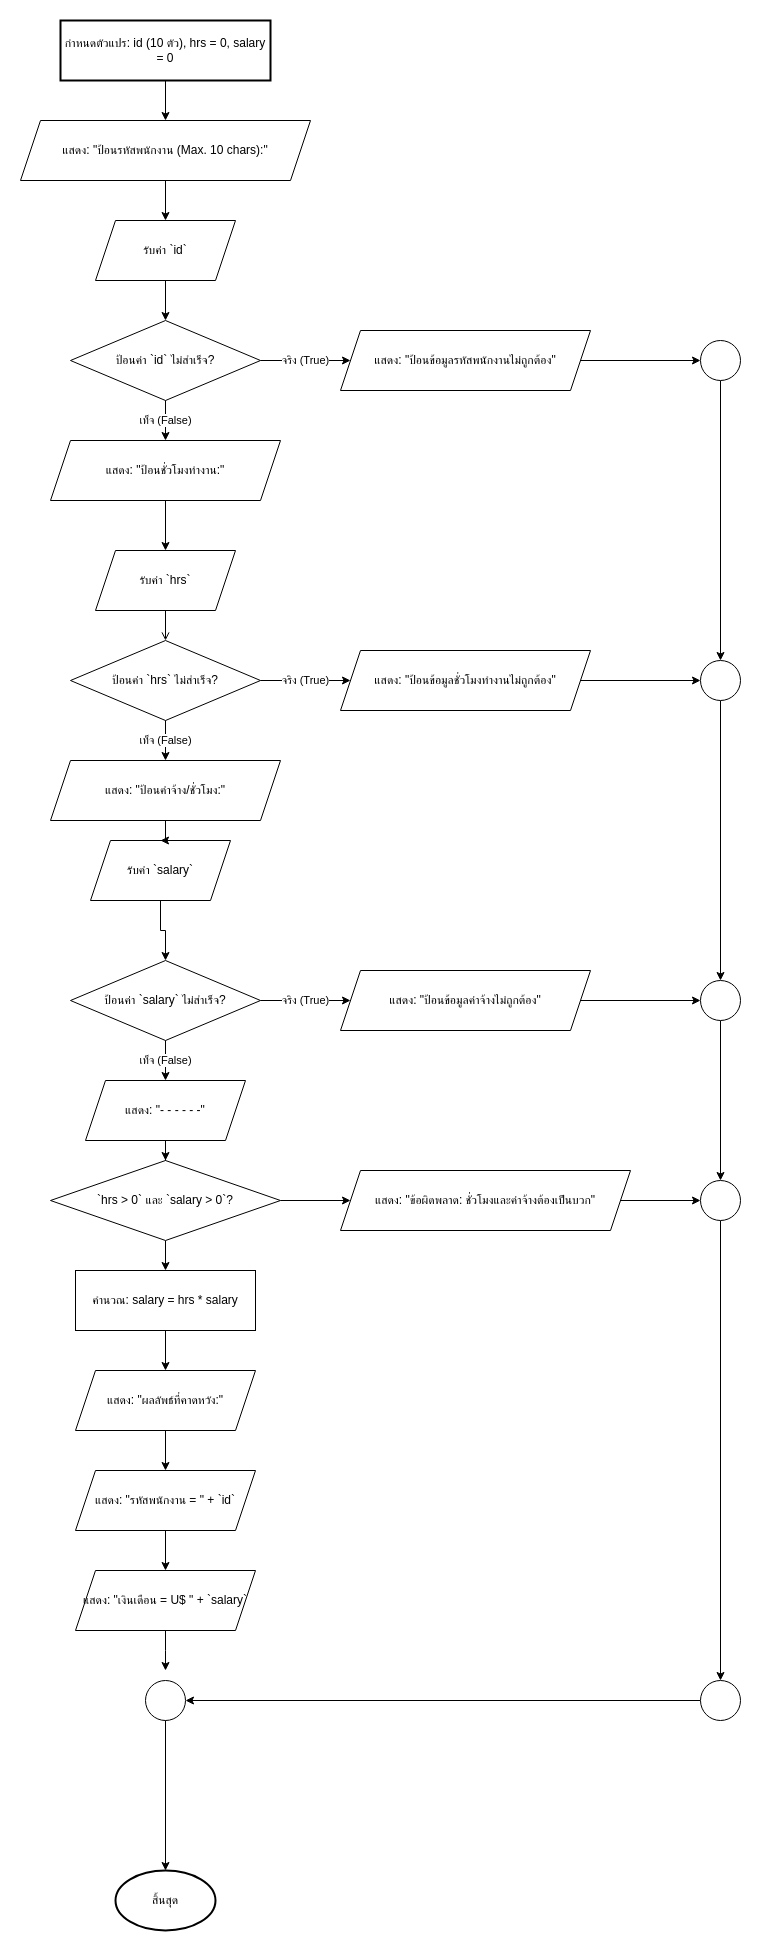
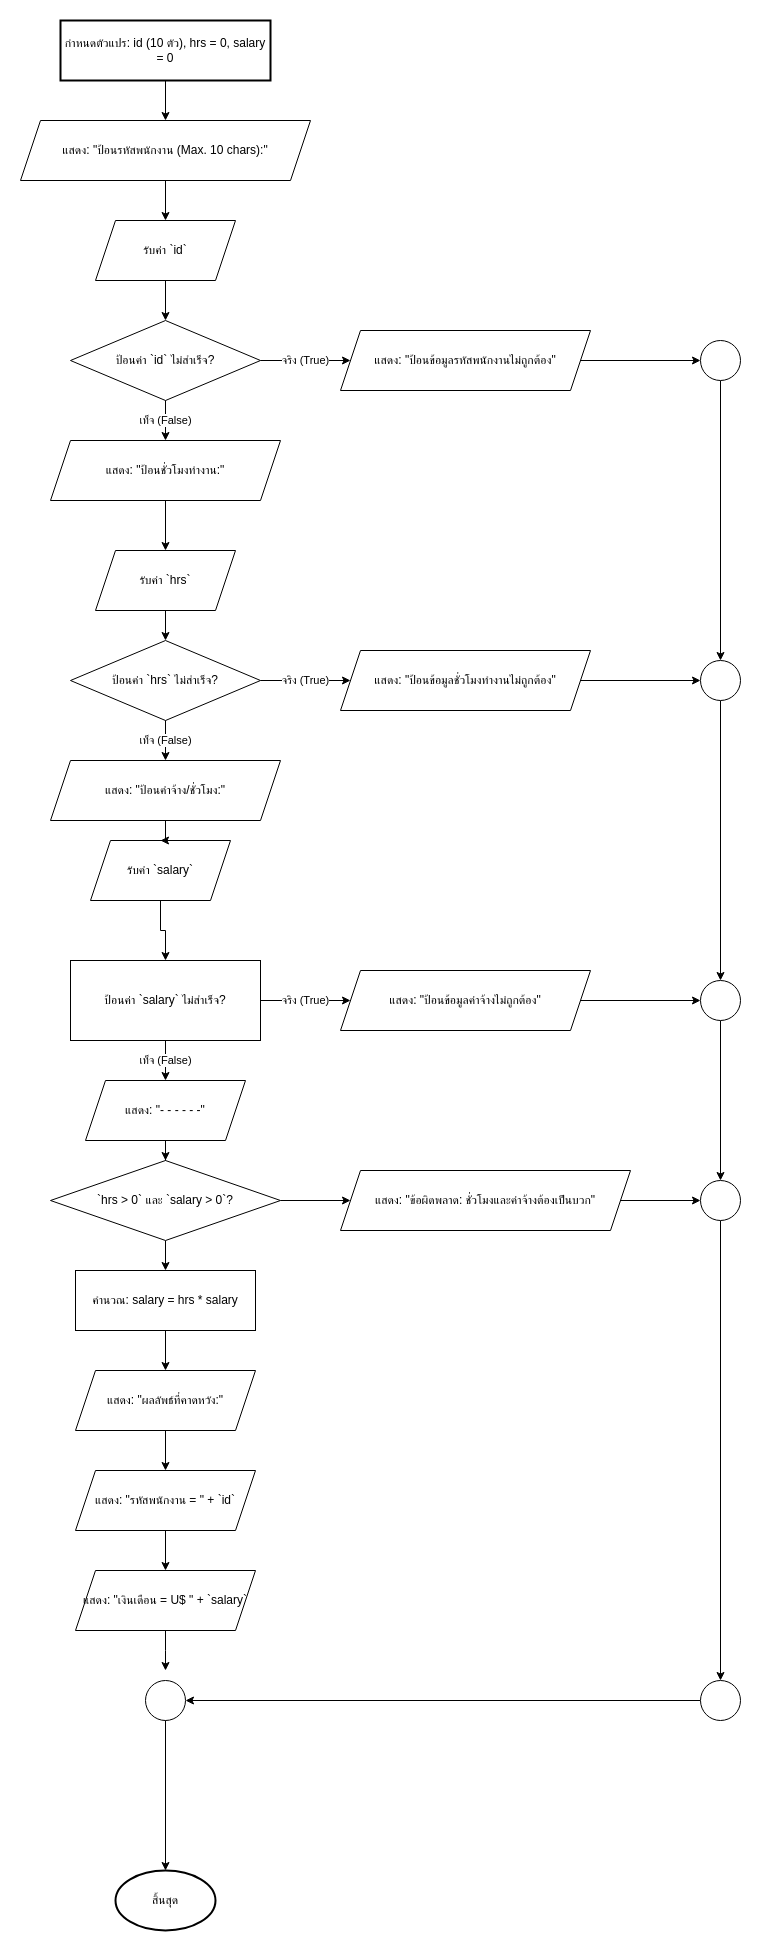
- <mxCell id="35" style="edgeStyle=orthogonalEdgeStyle;rounded=0;orthogonalLoop=1;jettySize=auto;html=1;entryX=0.5;entryY=0;entryDx=0;entryDy=0;endArrow=open;" edge="1" parent="1" source="9" target="10"><mxGeometry relative="1" as="geometry" /></mxCell>
+ <mxCell id="35" style="edgeStyle=orthogonalEdgeStyle;rounded=0;orthogonalLoop=1;jettySize=auto;html=1;entryX=0.5;entryY=0;entryDx=0;entryDy=0;" edge="1" parent="1" source="9" target="10"><mxGeometry relative="1" as="geometry" /></mxCell>
- <mxCell id="15" value="ป้อนค่า `salary` ไม่สำเร็จ?" style="rhombus;whiteSpace=wrap;html=1;" vertex="1" parent="1"><mxGeometry x="70" y="960" width="190" height="80" as="geometry" /></mxCell>
+ <mxCell id="15" value="ป้อนค่า `salary` ไม่สำเร็จ?" style="whiteSpace=wrap;html=1;rounded=0;" vertex="1" parent="1"><mxGeometry x="70" y="960" width="190" height="80" as="geometry" /></mxCell>
